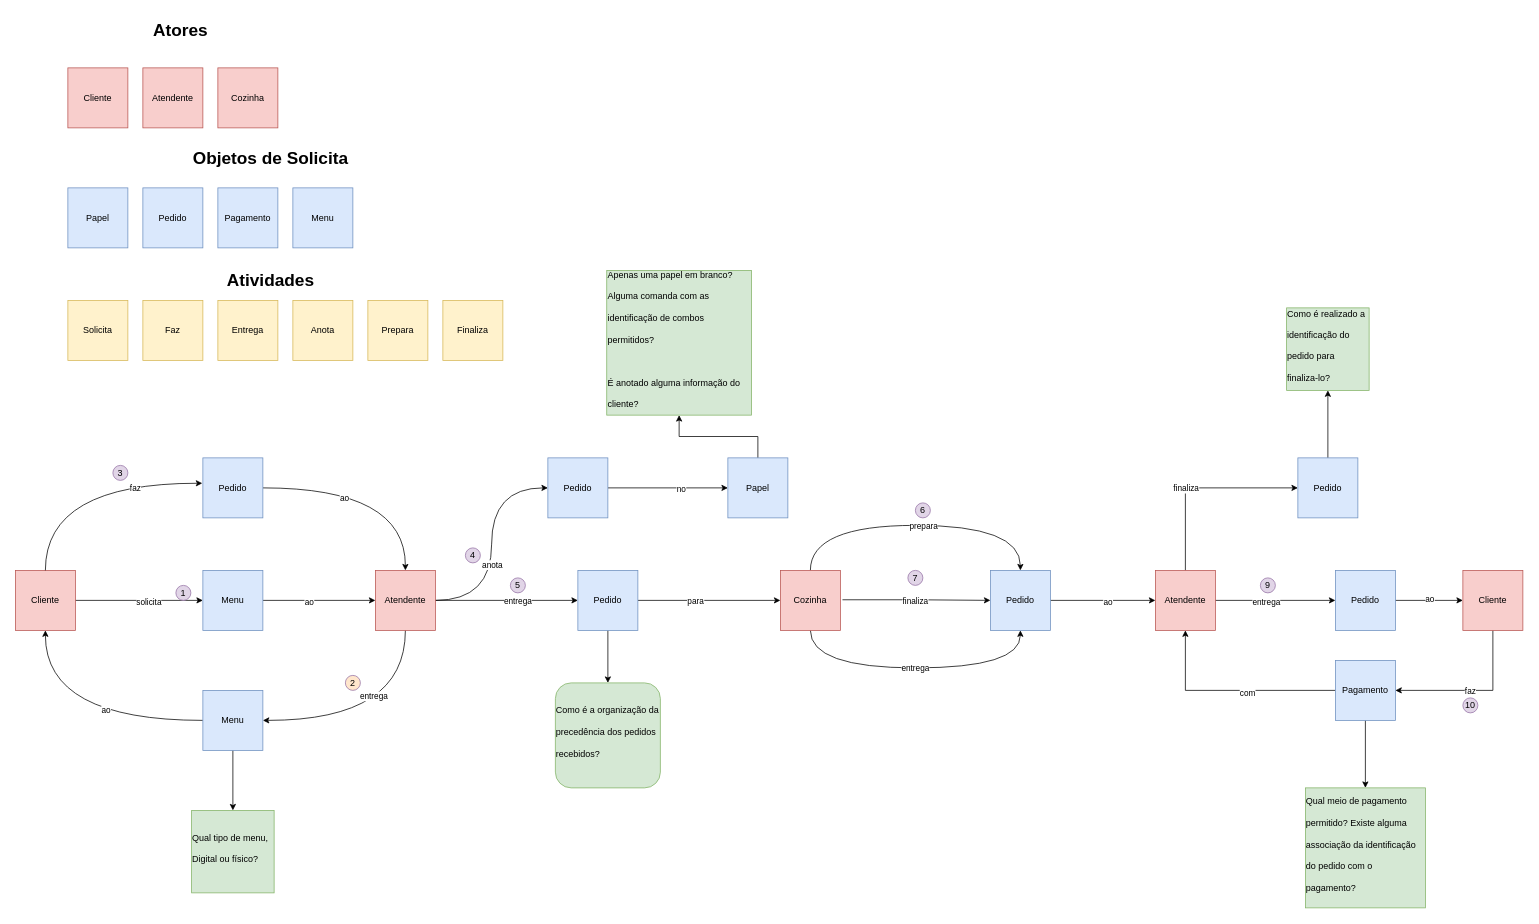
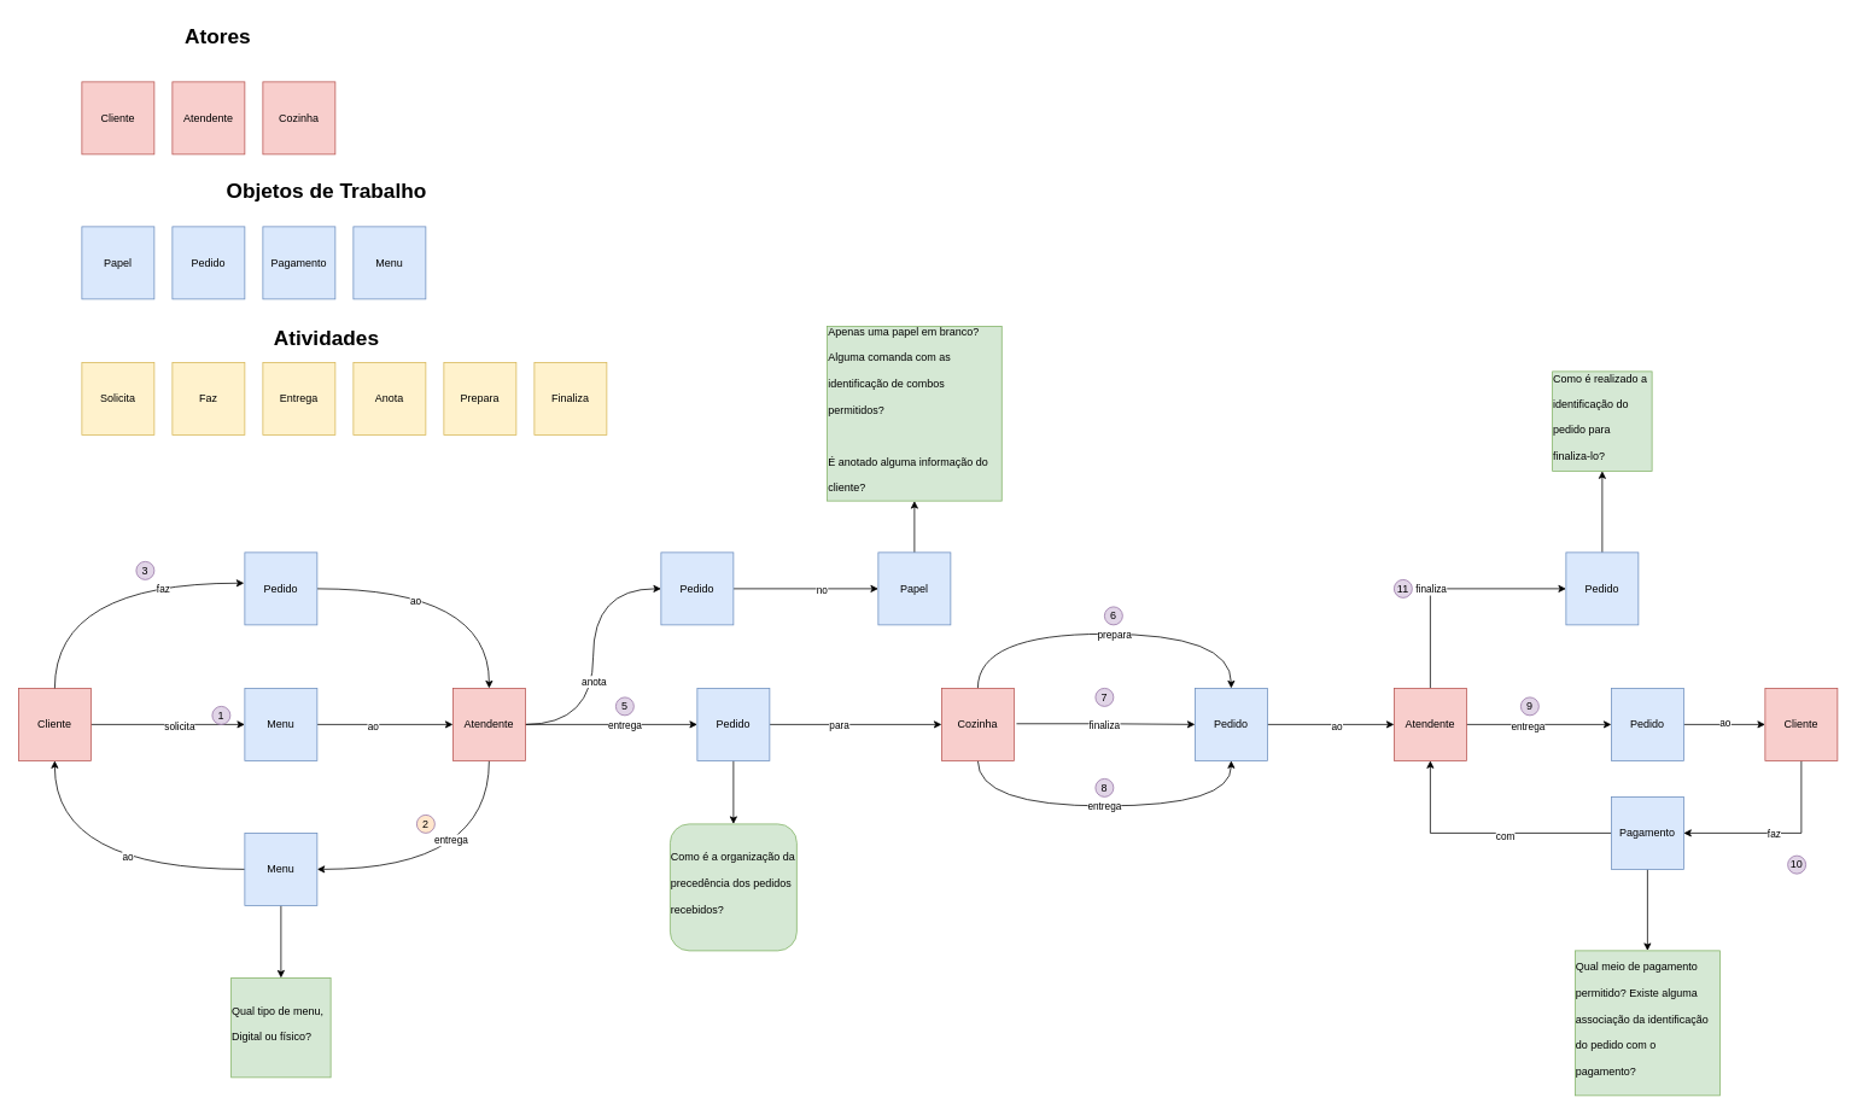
- <mxCell id="84" value="&lt;b&gt;&lt;font style=&quot;font-size: 23px;&quot;&gt;Objetos de Solicita&lt;/font&gt;&lt;/b&gt;" style="text;html=1;align=center;verticalAlign=middle;resizable=0;points=[];autosize=1;strokeColor=none;fillColor=none;" vertex="1" parent="1"><mxGeometry x="240" y="190" width="240" height="40" as="geometry" /></mxCell>
+ <mxCell id="84" value="&lt;b&gt;&lt;font style=&quot;font-size: 23px;&quot;&gt;Objetos de Trabalho&lt;/font&gt;&lt;/b&gt;" style="text;html=1;align=center;verticalAlign=middle;resizable=0;points=[];autosize=1;strokeColor=none;fillColor=none;" vertex="1" parent="1"><mxGeometry x="240" y="190" width="240" height="40" as="geometry" /></mxCell>
- <mxCell id="87" value="&lt;h1 style=&quot;text-align: left; margin-top: 0px;&quot;&gt;&lt;span style=&quot;font-size: 12px; font-weight: 400;&quot;&gt;Apenas uma papel em branco? Alguma comanda com as identificação de combos permitidos?&lt;br&gt;&lt;br&gt;É anotado alguma informação do cliente?&lt;/span&gt;&lt;/h1&gt;" style="whiteSpace=wrap;html=1;aspect=fixed;fillColor=#d5e8d4;strokeColor=#82b366;" vertex="1" parent="1"><mxGeometry x="808.5" y="360" width="193" height="193" as="geometry" /></mxCell>
+ <mxCell id="87" value="&lt;h1 style=&quot;text-align: left; margin-top: 0px;&quot;&gt;&lt;span style=&quot;font-size: 12px; font-weight: 400;&quot;&gt;Apenas uma papel em branco? Alguma comanda com as identificação de combos permitidos?&lt;br&gt;&lt;br&gt;É anotado alguma informação do cliente?&lt;/span&gt;&lt;/h1&gt;" style="whiteSpace=wrap;html=1;aspect=fixed;fillColor=#d5e8d4;strokeColor=#82b366;" vertex="1" parent="1"><mxGeometry x="913.5" y="360" width="193" height="193" as="geometry" /></mxCell>
+ <mxCell id="76" value="11" style="ellipse;whiteSpace=wrap;html=1;aspect=fixed;fillColor=#e1d5e7;strokeColor=#9673a6;" vertex="1" parent="1"><mxGeometry x="1540" y="640" width="20" height="20" as="geometry" /></mxCell>
- <mxCell id="39" value="4" style="ellipse;whiteSpace=wrap;html=1;aspect=fixed;fillColor=#e1d5e7;strokeColor=#9673a6;" vertex="1" parent="1"><mxGeometry x="620" y="730" width="20" height="20" as="geometry" /></mxCell>
+ <mxCell id="61" value="8" style="ellipse;whiteSpace=wrap;html=1;aspect=fixed;fillColor=#e1d5e7;strokeColor=#9673a6;" vertex="1" parent="1"><mxGeometry x="1210" y="860" width="20" height="20" as="geometry" /></mxCell>
- <mxCell id="73" value="10" style="ellipse;whiteSpace=wrap;html=1;aspect=fixed;fillColor=#e1d5e7;strokeColor=#9673a6;" vertex="1" parent="1"><mxGeometry x="1950" y="930" width="20" height="20" as="geometry" /></mxCell>
+ <mxCell id="73" value="10" style="ellipse;whiteSpace=wrap;html=1;aspect=fixed;fillColor=#e1d5e7;strokeColor=#9673a6;" vertex="1" parent="1"><mxGeometry x="1975" y="945" width="20" height="20" as="geometry" /></mxCell>
